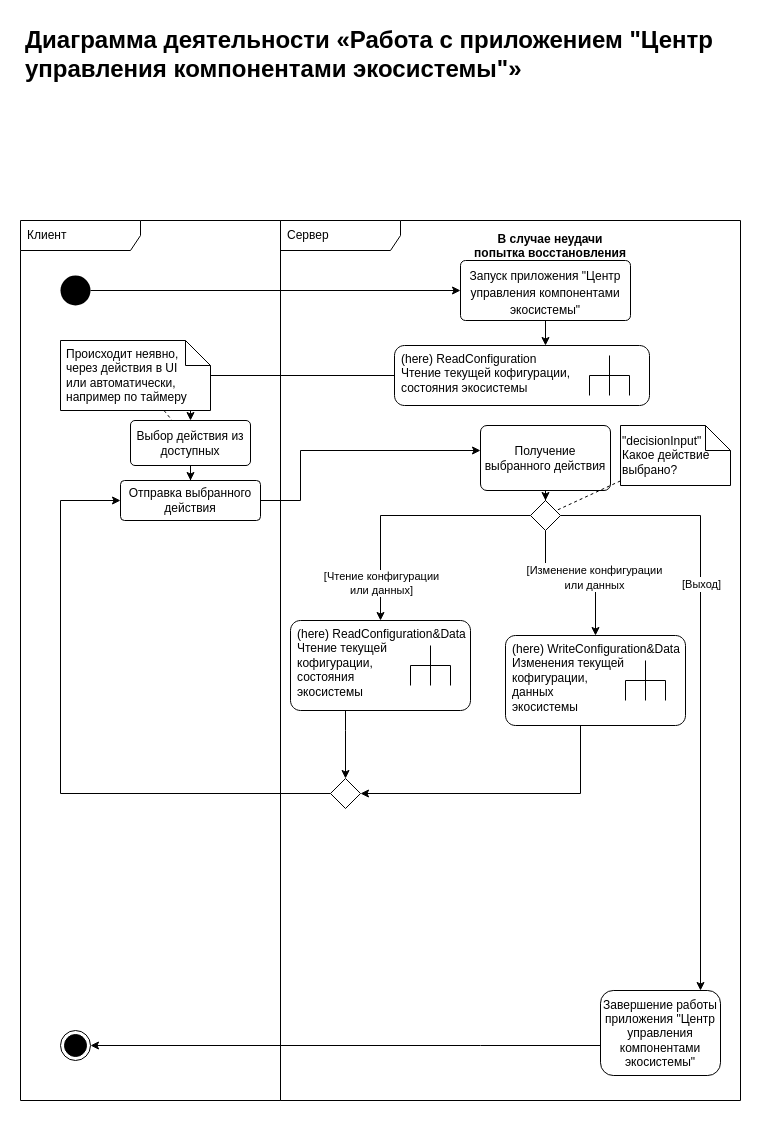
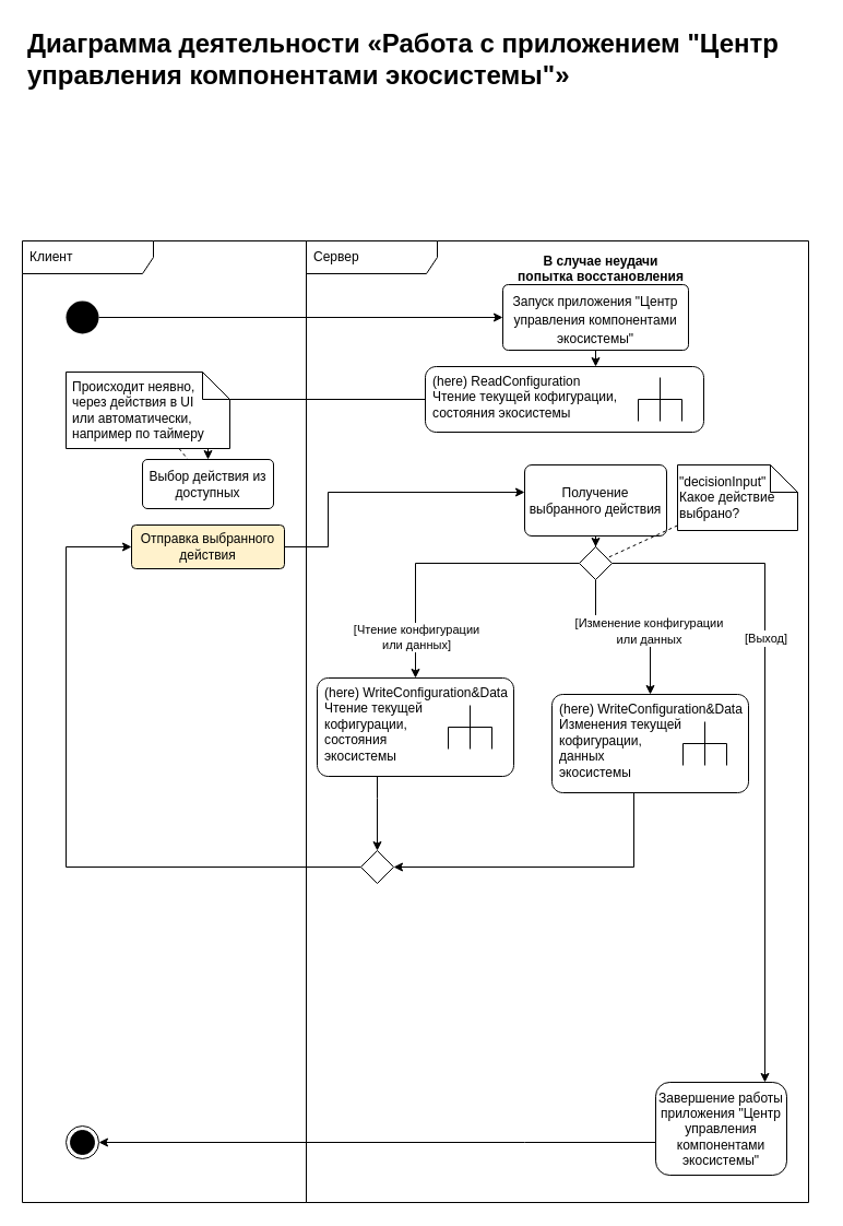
- <mxCell id="29" value="(here) ReadConfiguration&lt;br&gt;&lt;span style=&quot;text-align: center;&quot;&gt;Чтение текущей кофигурации, &lt;br&gt;состояния экосистемы&lt;/span&gt;" style="shape=mxgraph.uml25.behaviorAction;html=1;rounded=1;absoluteArcSize=1;arcSize=10;align=left;spacingLeft=5;fontFamily=Helvetica;fontSize=12;fontColor=default;strokeColor=default;fillColor=default;verticalAlign=top;" parent="1" vertex="1"><mxGeometry x="394" y="345" width="255" height="60" as="geometry" /></mxCell>
+ <mxCell id="29" value="(here) ReadConfiguration&lt;br&gt;&lt;span style=&quot;text-align: center;&quot;&gt;Чтение текущей кофигурации, &lt;br&gt;состояния экосистемы&lt;/span&gt;" style="shape=mxgraph.uml25.behaviorAction;html=1;rounded=1;absoluteArcSize=1;arcSize=10;align=left;spacingLeft=5;fontFamily=Helvetica;fontSize=12;fontColor=default;strokeColor=default;fillColor=default;verticalAlign=top;" parent="1" vertex="1"><mxGeometry x="389" y="335" width="255" height="60" as="geometry" /></mxCell>
- <mxCell id="12" value="" style="edgeStyle=orthogonalEdgeStyle;rounded=0;orthogonalLoop=1;jettySize=auto;html=1;fontSize=12;" parent="1" source="13" target="15" edge="1"><mxGeometry relative="1" as="geometry" /></mxCell>
- <mxCell id="15" value="Отправка выбранного действия" style="whiteSpace=wrap;html=1;rounded=1;arcSize=10;dashed=0;" parent="1" vertex="1"><mxGeometry x="120" y="480" width="140" height="40" as="geometry" /></mxCell>
+ <mxCell id="15" value="Отправка выбранного действия" style="whiteSpace=wrap;html=1;rounded=1;arcSize=10;dashed=0;fillColor=#fff2cc;" parent="1" vertex="1"><mxGeometry x="120" y="480" width="140" height="40" as="geometry" /></mxCell>
- <mxCell id="33" value="(here) ReadConfiguration&amp;amp;Data&lt;br&gt;&lt;span style=&quot;&quot;&gt;Чтение текущей &lt;br&gt;кофигурации, &lt;br&gt;состояния &lt;br&gt;экосистемы&lt;/span&gt;" style="shape=mxgraph.uml25.behaviorAction;html=1;rounded=1;absoluteArcSize=1;arcSize=10;align=left;spacingLeft=5;fontFamily=Helvetica;fontSize=12;fontColor=default;strokeColor=default;fillColor=default;verticalAlign=top;horizontal=1;labelPosition=center;verticalLabelPosition=middle;" vertex="1" parent="1"><mxGeometry x="290" y="620" width="180" height="90" as="geometry" /></mxCell>
+ <mxCell id="33" value="(here) WriteConfiguration&amp;amp;Data&lt;br&gt;&lt;span style=&quot;&quot;&gt;Чтение текущей &lt;br&gt;кофигурации, &lt;br&gt;состояния &lt;br&gt;экосистемы&lt;/span&gt;" style="shape=mxgraph.uml25.behaviorAction;html=1;rounded=1;absoluteArcSize=1;arcSize=10;align=left;spacingLeft=5;fontFamily=Helvetica;fontSize=12;fontColor=default;strokeColor=default;fillColor=default;verticalAlign=top;horizontal=1;labelPosition=center;verticalLabelPosition=middle;" vertex="1" parent="1"><mxGeometry x="290" y="620" width="180" height="90" as="geometry" /></mxCell>
